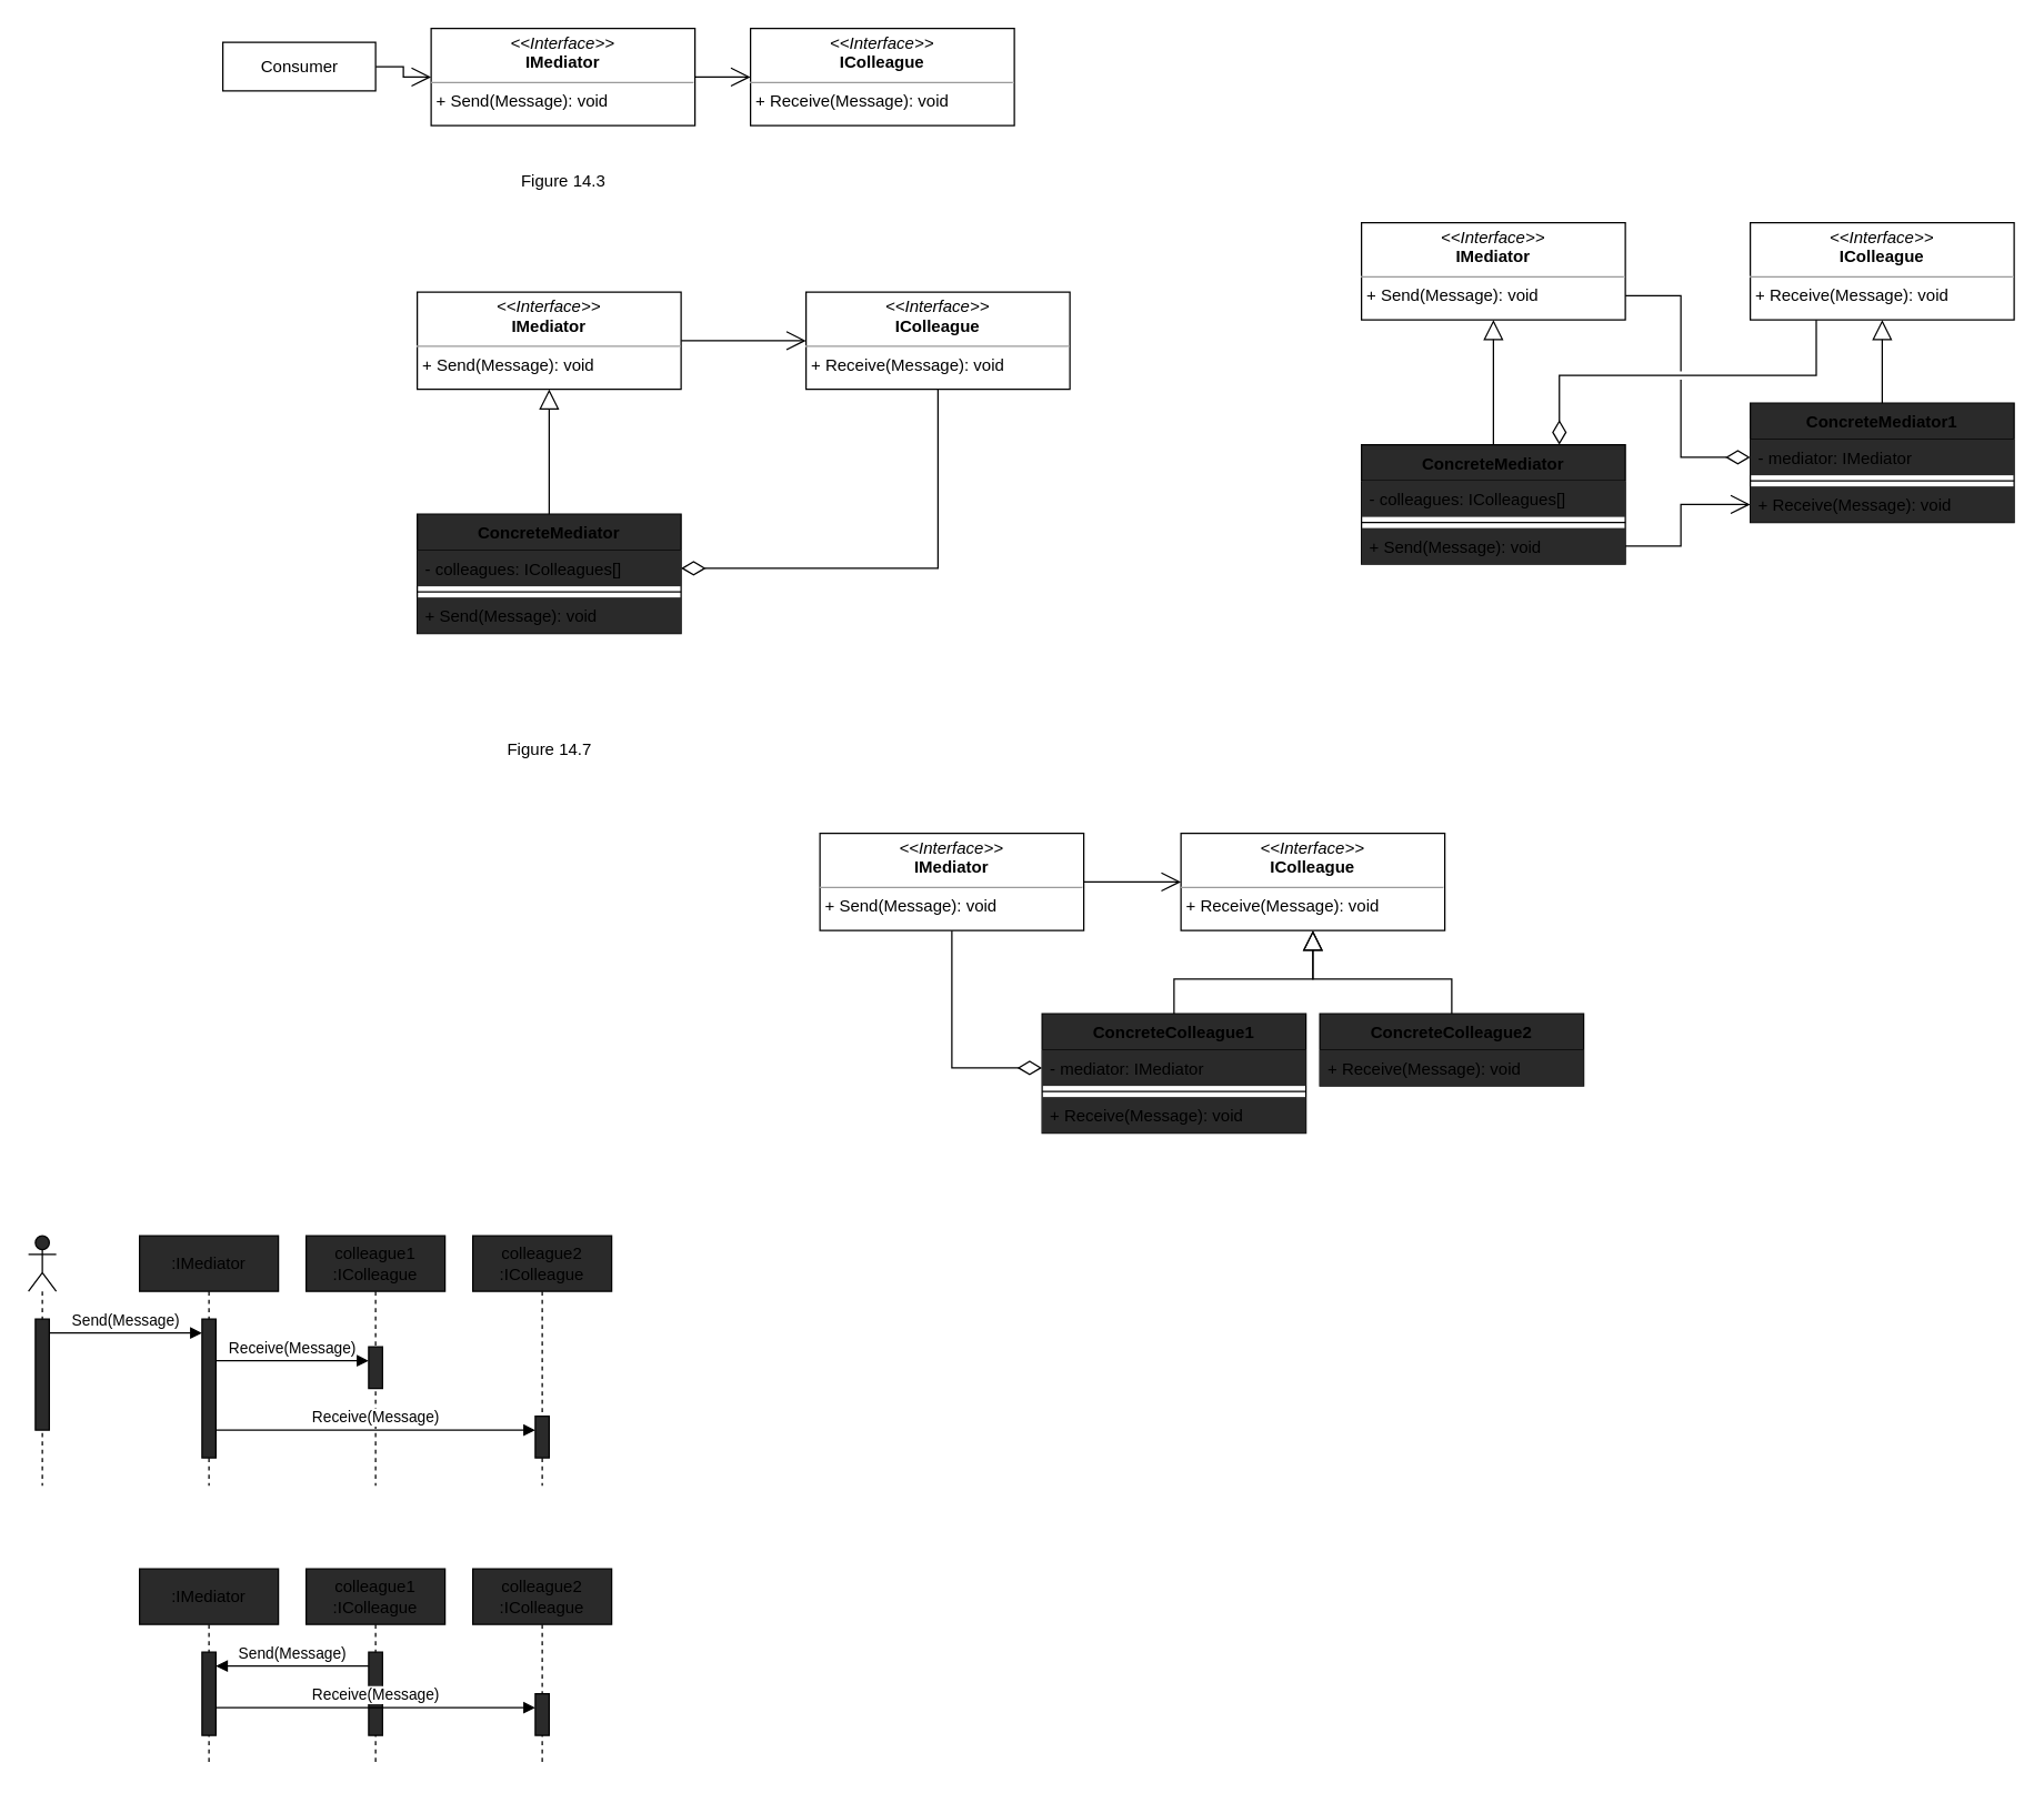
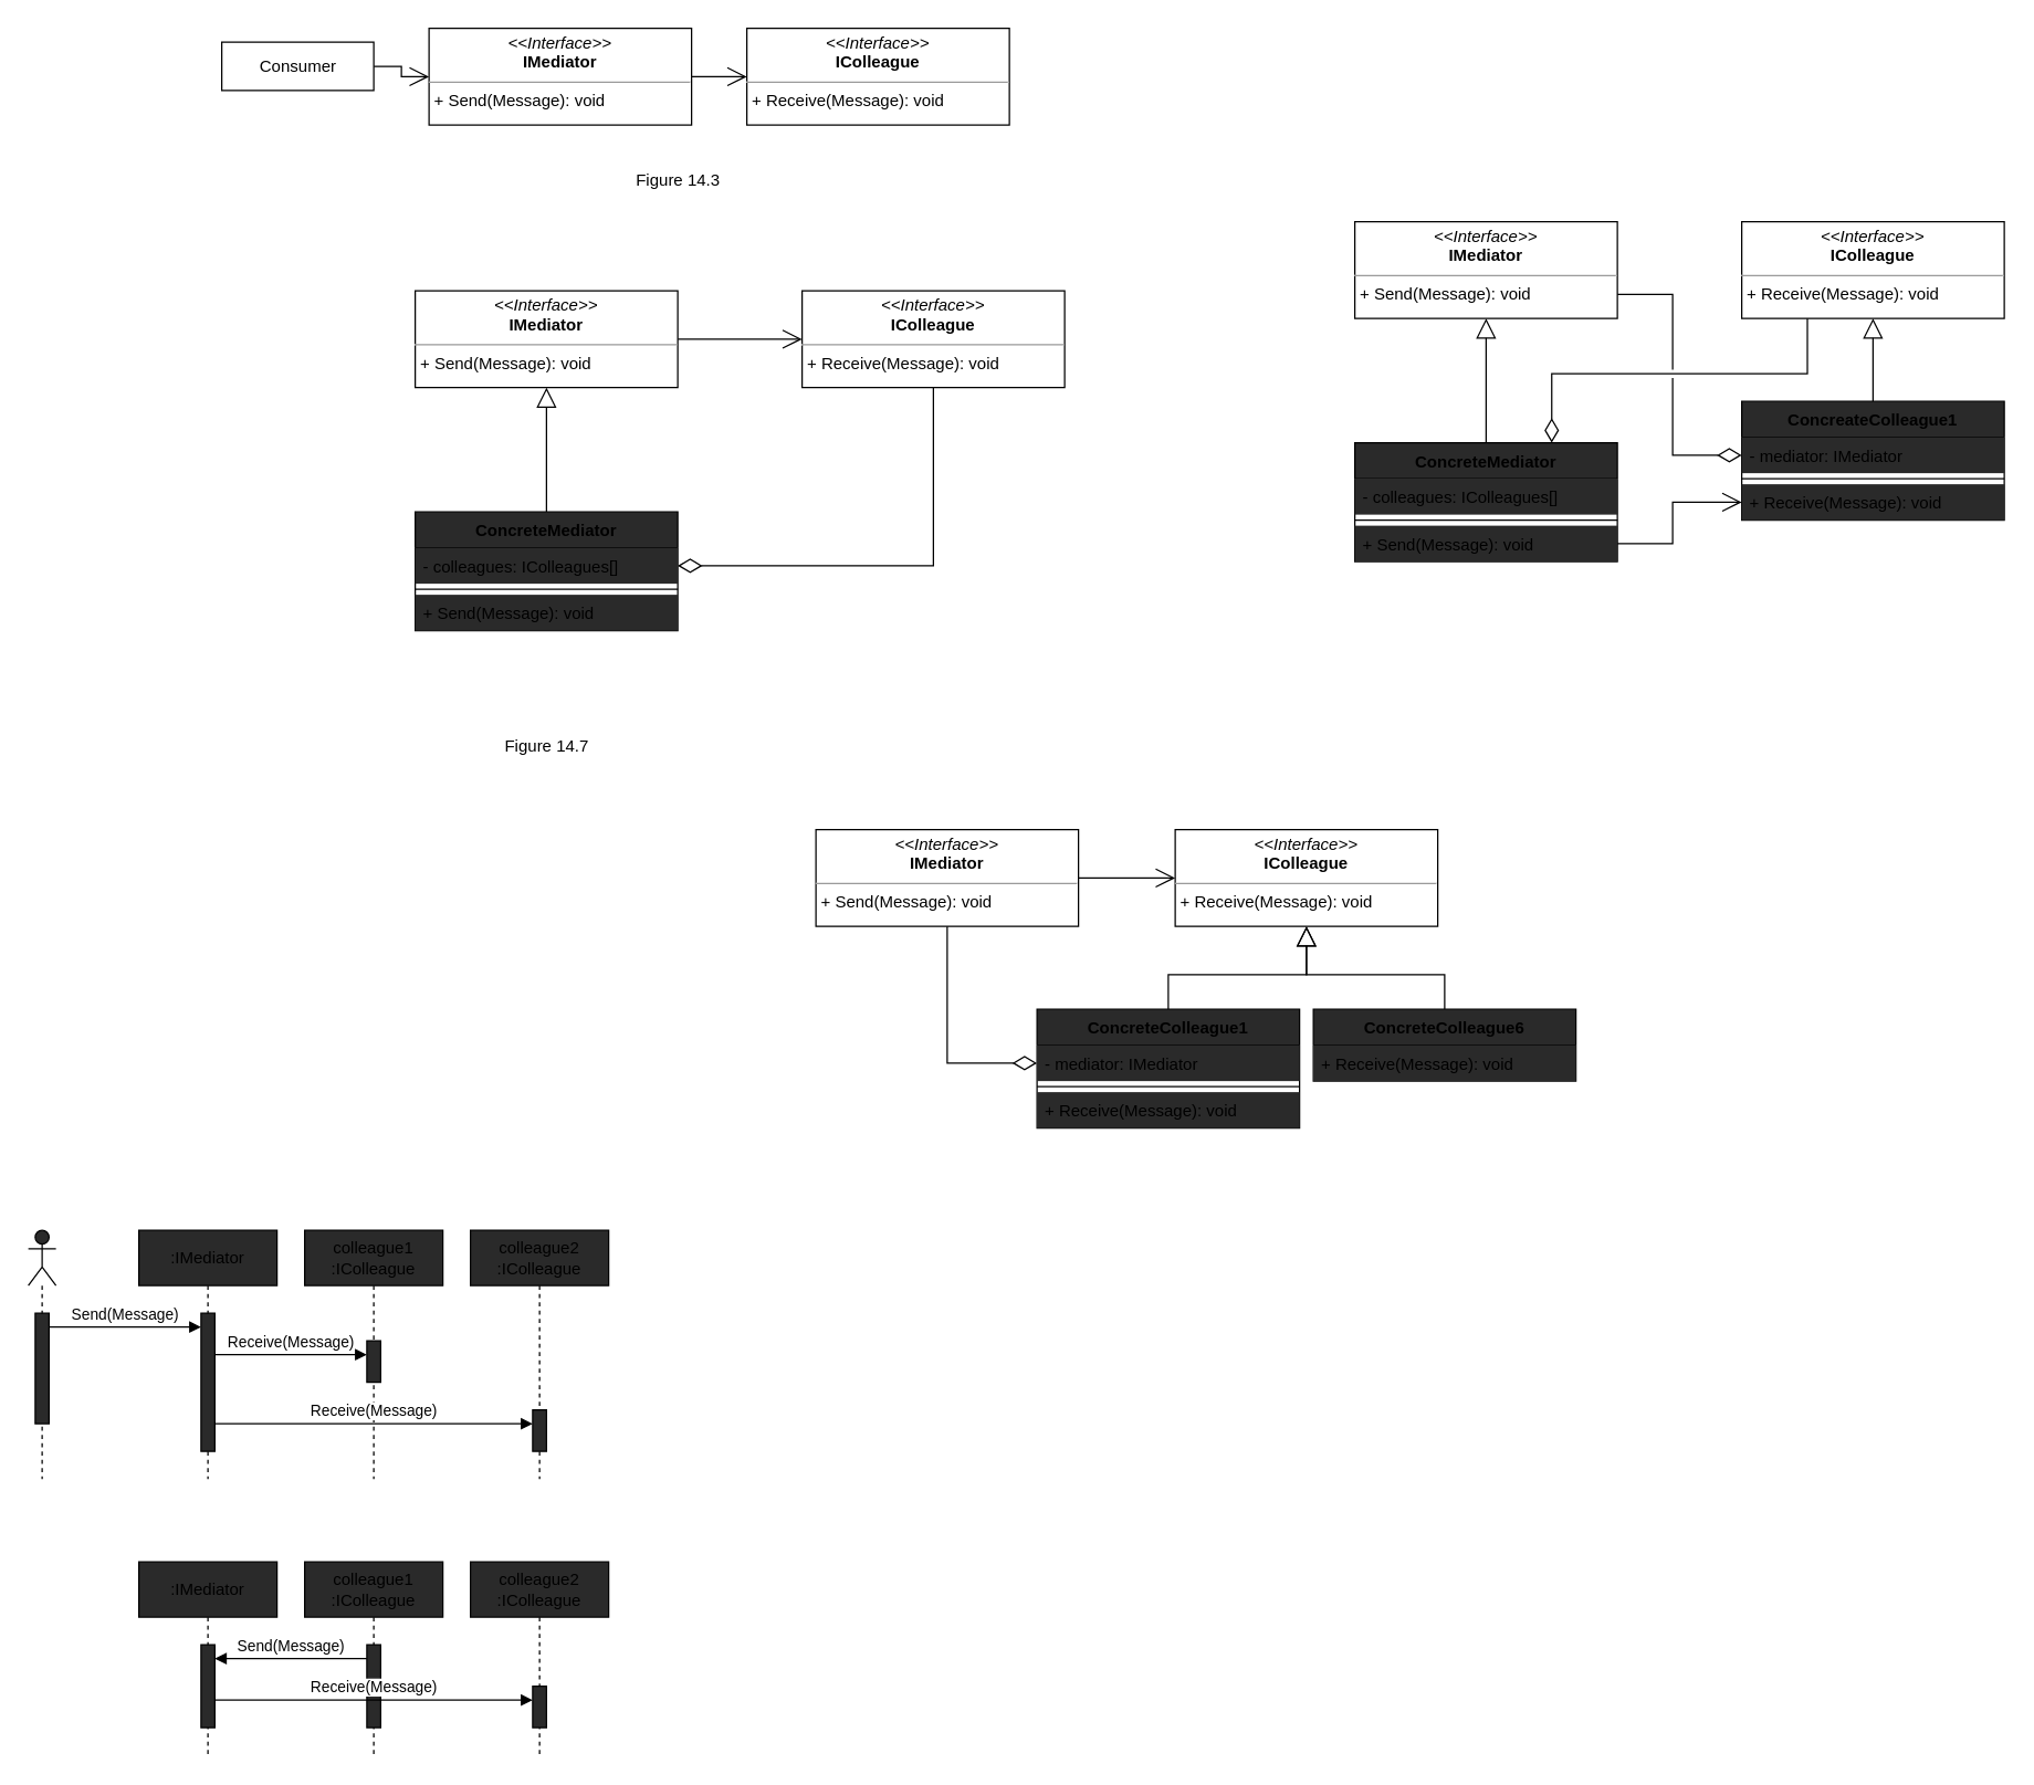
- <mxCell id="62" value="Figure 14.3" style="text;html=1;align=center;verticalAlign=middle;resizable=0;points=[];autosize=1;fontSize=12;fontColor=default;" parent="1" vertex="1"><mxGeometry x="365" y="120" width="80" height="20" as="geometry" /></mxCell>
+ <mxCell id="62" value="Figure 14.3" style="text;html=1;align=center;verticalAlign=middle;resizable=0;points=[];autosize=1;fontSize=12;fontColor=default;" parent="1" vertex="1"><mxGeometry x="450" y="120" width="80" height="20" as="geometry" /></mxCell>
- <mxCell id="57" value="ConcreteMediator1" style="swimlane;fontStyle=1;align=center;verticalAlign=top;childLayout=stackLayout;horizontal=1;startSize=26;horizontalStack=0;resizeParent=1;resizeParentMax=0;resizeLast=0;collapsible=1;marginBottom=0;fillColor=#2A2A2A;" parent="1" vertex="1"><mxGeometry x="1260" y="290" width="190" height="86" as="geometry" /></mxCell>
+ <mxCell id="57" value="ConcreateColleague1" style="swimlane;fontStyle=1;align=center;verticalAlign=top;childLayout=stackLayout;horizontal=1;startSize=26;horizontalStack=0;resizeParent=1;resizeParentMax=0;resizeLast=0;collapsible=1;marginBottom=0;fillColor=#2A2A2A;" parent="1" vertex="1"><mxGeometry x="1260" y="290" width="190" height="86" as="geometry" /></mxCell>
- <mxCell id="17" value="ConcreteColleague2" style="swimlane;fontStyle=1;align=center;verticalAlign=top;childLayout=stackLayout;horizontal=1;startSize=26;horizontalStack=0;resizeParent=1;resizeParentMax=0;resizeLast=0;collapsible=1;marginBottom=0;fillColor=#2A2A2A;" parent="1" vertex="1"><mxGeometry x="950" y="730" width="190" height="52" as="geometry" /></mxCell>
+ <mxCell id="17" value="ConcreteColleague6" style="swimlane;fontStyle=1;align=center;verticalAlign=top;childLayout=stackLayout;horizontal=1;startSize=26;horizontalStack=0;resizeParent=1;resizeParentMax=0;resizeLast=0;collapsible=1;marginBottom=0;fillColor=#2A2A2A;" parent="1" vertex="1"><mxGeometry x="950" y="730" width="190" height="52" as="geometry" /></mxCell>
